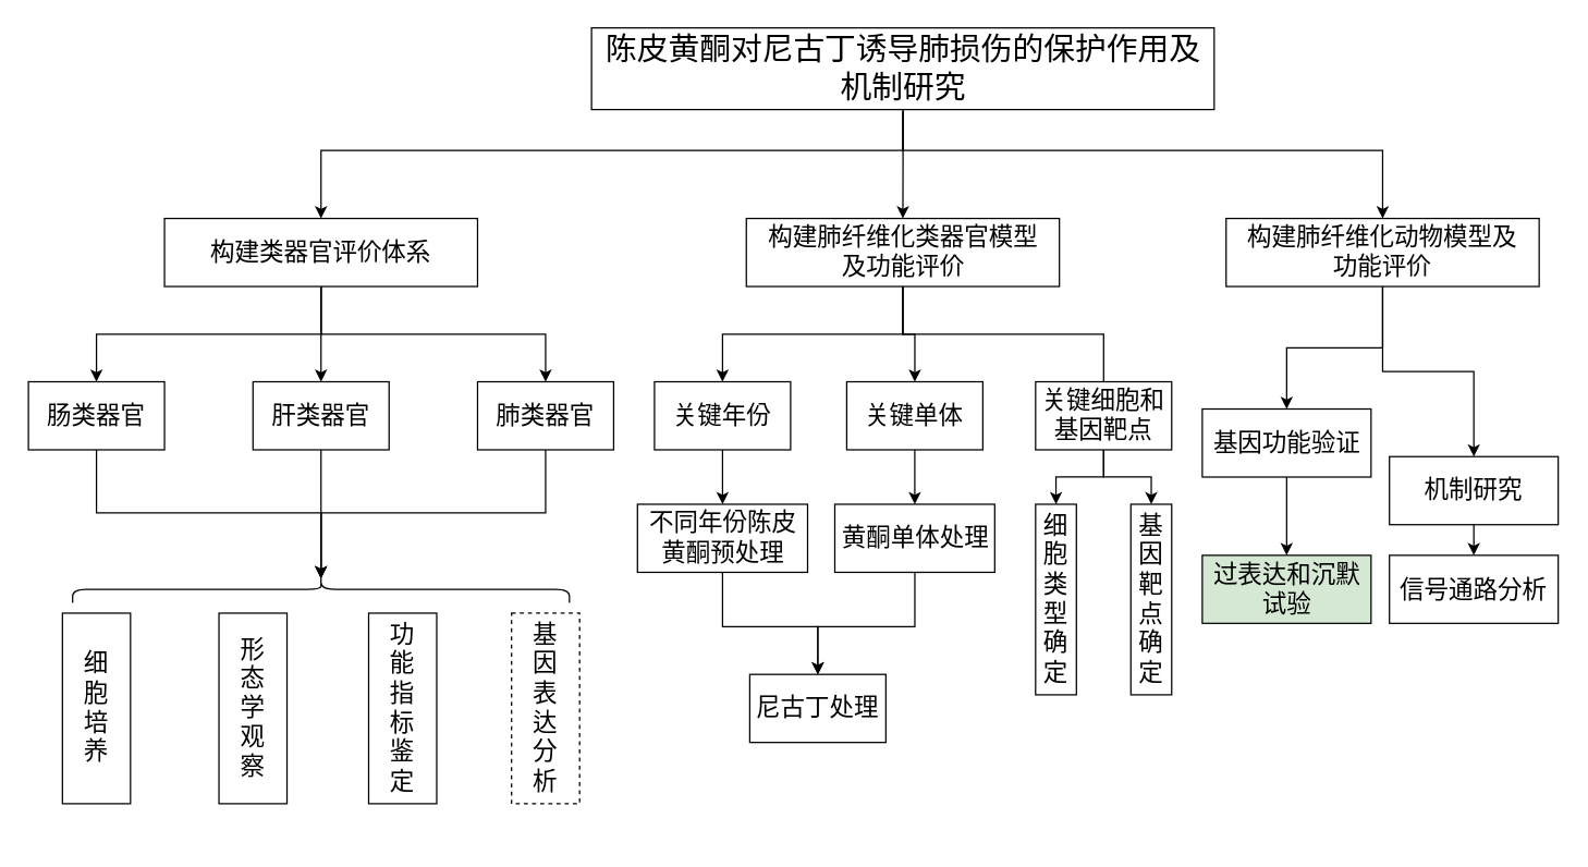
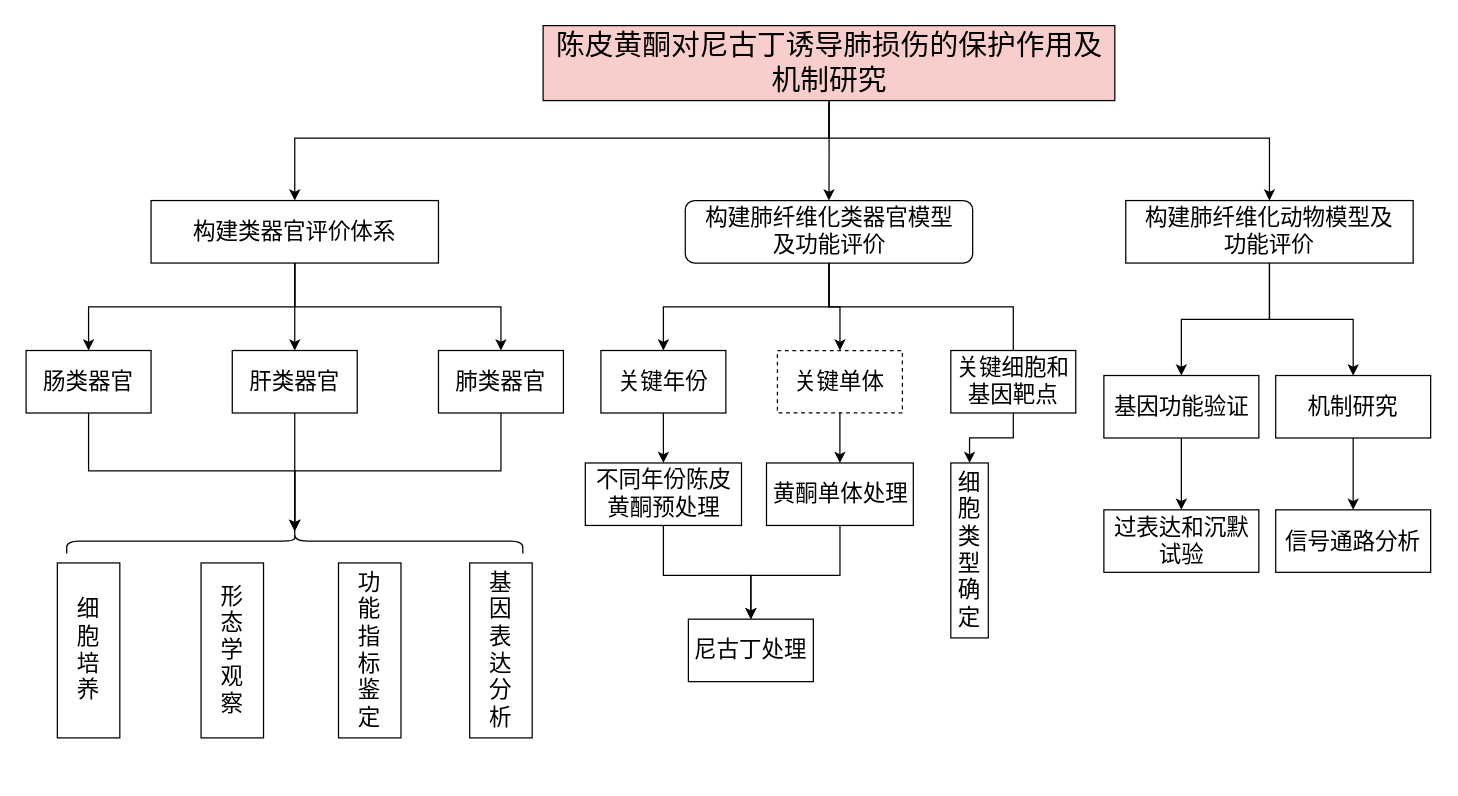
- <mxCell id="5" value="&lt;font style=&quot;font-size: 23px;&quot;&gt;陈皮黄酮对尼古丁诱导肺损伤的保护作用及机制研究&lt;/font&gt;" style="rounded=0;whiteSpace=wrap;html=1;labelBackgroundColor=none;fontSize=23;" parent="1" vertex="1"><mxGeometry x="433.75" y="20" width="457.5" height="60" as="geometry" /></mxCell>
+ <mxCell id="5" value="&lt;font style=&quot;font-size: 23px;&quot;&gt;陈皮黄酮对尼古丁诱导肺损伤的保护作用及机制研究&lt;/font&gt;" style="rounded=0;whiteSpace=wrap;html=1;labelBackgroundColor=none;fontSize=23;fillColor=#f8cecc;" parent="1" vertex="1"><mxGeometry x="433.75" y="20" width="457.5" height="60" as="geometry" /></mxCell>
- <mxCell id="13" value="&lt;div&gt;&lt;span style=&quot;font-size: 13.5pt; font-family: MicrosoftYaHei;&quot;&gt;构建肺纤维化类器官模型&lt;/span&gt;&lt;/div&gt;&lt;div&gt;&lt;span style=&quot;font-size: 13.5pt; font-family: MicrosoftYaHei;&quot;&gt;及功能评价&lt;/span&gt;&lt;/div&gt;" style="rounded=0;whiteSpace=wrap;html=1;labelBackgroundColor=none;" parent="1" vertex="1"><mxGeometry x="547.5" y="160" width="230" height="50" as="geometry" /></mxCell>
+ <mxCell id="13" value="&lt;div&gt;&lt;span style=&quot;font-size: 13.5pt; font-family: MicrosoftYaHei;&quot;&gt;构建肺纤维化类器官模型&lt;/span&gt;&lt;/div&gt;&lt;div&gt;&lt;span style=&quot;font-size: 13.5pt; font-family: MicrosoftYaHei;&quot;&gt;及功能评价&lt;/span&gt;&lt;/div&gt;" style="whiteSpace=wrap;html=1;labelBackgroundColor=none;rounded=1;" parent="1" vertex="1"><mxGeometry x="547.5" y="160" width="230" height="50" as="geometry" /></mxCell>
- <mxCell id="29" value="&lt;div&gt;&lt;span style=&quot;font-size: 13.5pt; font-family: MicrosoftYaHei;&quot;&gt;关键单体&lt;/span&gt;&lt;/div&gt;" style="rounded=0;whiteSpace=wrap;html=1;labelBackgroundColor=none;" parent="1" vertex="1"><mxGeometry x="621.25" y="280" width="100" height="50" as="geometry" /></mxCell>
+ <mxCell id="29" value="&lt;div&gt;&lt;span style=&quot;font-size: 13.5pt; font-family: MicrosoftYaHei;&quot;&gt;关键单体&lt;/span&gt;&lt;/div&gt;" style="rounded=0;whiteSpace=wrap;html=1;labelBackgroundColor=none;dashed=1;" parent="1" vertex="1"><mxGeometry x="621.25" y="280" width="100" height="50" as="geometry" /></mxCell>
- <mxCell id="31" style="edgeStyle=orthogonalEdgeStyle;rounded=0;orthogonalLoop=1;jettySize=auto;html=1;labelBackgroundColor=none;fontColor=default;" parent="1" source="32" target="41" edge="1"><mxGeometry relative="1" as="geometry" /></mxCell>
- <mxCell id="45" value="&lt;div&gt;&lt;span style=&quot;font-size: 13.5pt; font-family: MicrosoftYaHei;&quot;&gt;机制研究&lt;/span&gt;&lt;/div&gt;" style="rounded=0;whiteSpace=wrap;html=1;labelBackgroundColor=none;" parent="1" vertex="1"><mxGeometry x="1020" y="335" width="124" height="50" as="geometry" /></mxCell>
+ <mxCell id="45" value="&lt;div&gt;&lt;span style=&quot;font-size: 13.5pt; font-family: MicrosoftYaHei;&quot;&gt;机制研究&lt;/span&gt;&lt;/div&gt;" style="rounded=0;whiteSpace=wrap;html=1;labelBackgroundColor=none;" parent="1" vertex="1"><mxGeometry x="1020" y="300" width="124" height="50" as="geometry" /></mxCell>
- <mxCell id="46" value="&lt;div&gt;&lt;span style=&quot;font-size: 13.5pt; font-family: MicrosoftYaHei;&quot;&gt;过表达和沉默试验&lt;/span&gt;&lt;/div&gt;" style="rounded=0;whiteSpace=wrap;html=1;labelBackgroundColor=none;fillColor=#d5e8d4;" parent="1" vertex="1"><mxGeometry x="882.5" y="407.5" width="124" height="50" as="geometry" /></mxCell>
+ <mxCell id="46" value="&lt;div&gt;&lt;span style=&quot;font-size: 13.5pt; font-family: MicrosoftYaHei;&quot;&gt;过表达和沉默试验&lt;/span&gt;&lt;/div&gt;" style="rounded=0;whiteSpace=wrap;html=1;labelBackgroundColor=none;" parent="1" vertex="1"><mxGeometry x="882.5" y="407.5" width="124" height="50" as="geometry" /></mxCell>
- <mxCell id="41" value="&lt;div&gt;&lt;font face=&quot;MicrosoftYaHei&quot;&gt;&lt;span style=&quot;font-size: 18px;&quot;&gt;基因靶点确定&lt;/span&gt;&lt;/font&gt;&lt;/div&gt;" style="rounded=0;whiteSpace=wrap;html=1;labelBackgroundColor=none;" parent="1" vertex="1"><mxGeometry x="830" y="370" width="30" height="140" as="geometry" /></mxCell>
- <mxCell id="23" value="&lt;div&gt;&lt;font face=&quot;MicrosoftYaHei&quot;&gt;&lt;span style=&quot;font-size: 18px;&quot;&gt;基&lt;/span&gt;&lt;/font&gt;&lt;/div&gt;&lt;div&gt;&lt;font face=&quot;MicrosoftYaHei&quot;&gt;&lt;span style=&quot;font-size: 18px;&quot;&gt;因&lt;/span&gt;&lt;/font&gt;&lt;/div&gt;&lt;div&gt;&lt;font face=&quot;MicrosoftYaHei&quot;&gt;&lt;span style=&quot;font-size: 18px;&quot;&gt;表&lt;/span&gt;&lt;/font&gt;&lt;/div&gt;&lt;div&gt;&lt;font face=&quot;MicrosoftYaHei&quot;&gt;&lt;span style=&quot;font-size: 18px;&quot;&gt;达&lt;/span&gt;&lt;/font&gt;&lt;/div&gt;&lt;div&gt;&lt;font face=&quot;MicrosoftYaHei&quot;&gt;&lt;span style=&quot;font-size: 18px;&quot;&gt;分&lt;/span&gt;&lt;/font&gt;&lt;/div&gt;&lt;div&gt;&lt;font face=&quot;MicrosoftYaHei&quot;&gt;&lt;span style=&quot;font-size: 18px;&quot;&gt;析&lt;/span&gt;&lt;/font&gt;&lt;/div&gt;" style="rounded=0;whiteSpace=wrap;html=1;labelBackgroundColor=none;dashed=1;" parent="1" vertex="1"><mxGeometry x="375" y="450" width="50" height="140" as="geometry" /></mxCell>
+ <mxCell id="23" value="&lt;div&gt;&lt;font face=&quot;MicrosoftYaHei&quot;&gt;&lt;span style=&quot;font-size: 18px;&quot;&gt;基&lt;/span&gt;&lt;/font&gt;&lt;/div&gt;&lt;div&gt;&lt;font face=&quot;MicrosoftYaHei&quot;&gt;&lt;span style=&quot;font-size: 18px;&quot;&gt;因&lt;/span&gt;&lt;/font&gt;&lt;/div&gt;&lt;div&gt;&lt;font face=&quot;MicrosoftYaHei&quot;&gt;&lt;span style=&quot;font-size: 18px;&quot;&gt;表&lt;/span&gt;&lt;/font&gt;&lt;/div&gt;&lt;div&gt;&lt;font face=&quot;MicrosoftYaHei&quot;&gt;&lt;span style=&quot;font-size: 18px;&quot;&gt;达&lt;/span&gt;&lt;/font&gt;&lt;/div&gt;&lt;div&gt;&lt;font face=&quot;MicrosoftYaHei&quot;&gt;&lt;span style=&quot;font-size: 18px;&quot;&gt;分&lt;/span&gt;&lt;/font&gt;&lt;/div&gt;&lt;div&gt;&lt;font face=&quot;MicrosoftYaHei&quot;&gt;&lt;span style=&quot;font-size: 18px;&quot;&gt;析&lt;/span&gt;&lt;/font&gt;&lt;/div&gt;" style="rounded=0;whiteSpace=wrap;html=1;labelBackgroundColor=none;" parent="1" vertex="1"><mxGeometry x="375" y="450" width="50" height="140" as="geometry" /></mxCell>
